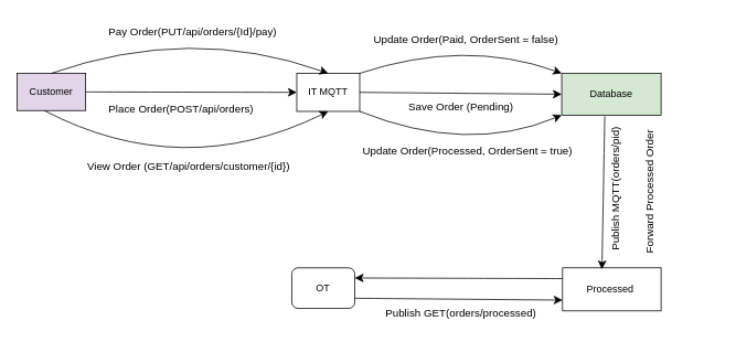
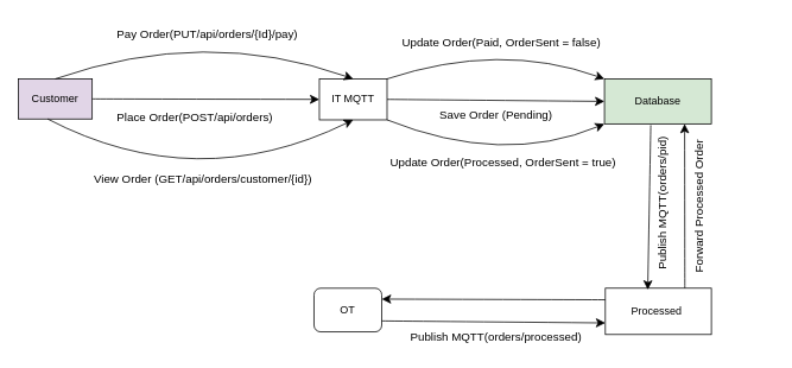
+ <mxCell id="22" value="" style="endArrow=classic;html=1;rounded=0;fontSize=12;startSize=8;endSize=8;curved=1;exitX=0.75;exitY=0;exitDx=0;exitDy=0;entryX=0.75;entryY=1;entryDx=0;entryDy=0;" edge="1" parent="1" source="10" target="5"><mxGeometry width="50" height="50" relative="1" as="geometry"><mxPoint x="366" y="361" as="sourcePoint" /><mxPoint x="416" y="311" as="targetPoint" /></mxGeometry></mxCell>
- <mxCell id="25" value="Publish GET(orders/processed)" style="text;html=1;align=center;verticalAlign=middle;resizable=0;points=[];autosize=1;strokeColor=none;fillColor=none;fontSize=13;" vertex="1" parent="1"><mxGeometry x="451" y="363" width="210" height="28" as="geometry" /></mxCell>
+ <mxCell id="25" value="Publish MQTT(orders/processed)" style="text;html=1;align=center;verticalAlign=middle;resizable=0;points=[];autosize=1;strokeColor=none;fillColor=none;fontSize=13;" vertex="1" parent="1"><mxGeometry x="451" y="363" width="210" height="28" as="geometry" /></mxCell>
